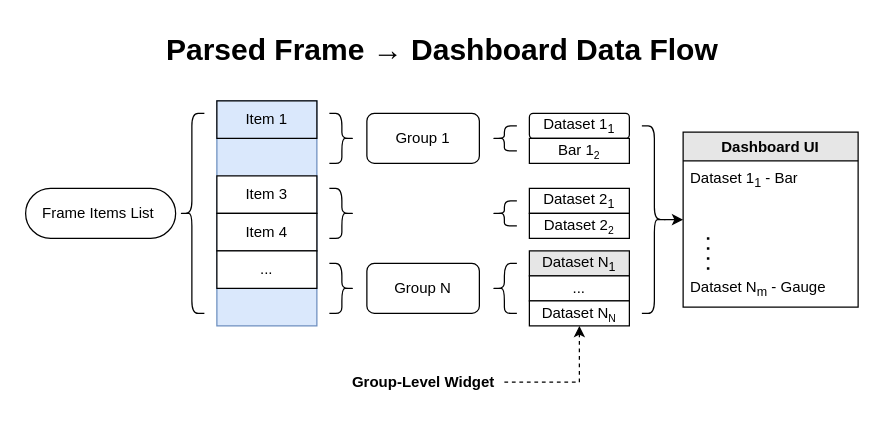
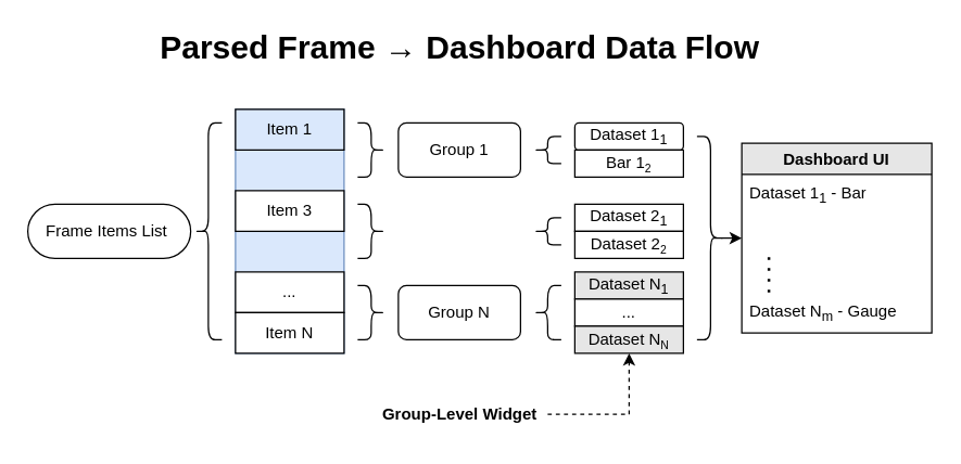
- <mxCell id="2" value="Parsed Frame →&amp;nbsp;Dashboard Data Flow" style="text;html=1;align=center;verticalAlign=middle;resizable=0;points=[];autosize=1;strokeColor=none;fillColor=none;fontStyle=1;fontSize=24;" parent="1" vertex="1"><mxGeometry x="128" y="20" width="450" height="40" as="geometry" /></mxCell>
+ <mxCell id="2" value="Parsed Frame →&amp;nbsp;Dashboard Data Flow" style="text;html=1;align=center;verticalAlign=middle;resizable=0;points=[];autosize=1;strokeColor=none;fillColor=none;fontStyle=1;fontSize=24;" parent="1" vertex="1"><mxGeometry x="113" y="15" width="450" height="40" as="geometry" /></mxCell>
- <mxCell id="21" value="Item 4" style="rounded=0;whiteSpace=wrap;html=1;fillColor=#FFFFFF;" parent="3" vertex="1"><mxGeometry x="153" y="90" width="80" height="30" as="geometry" /></mxCell>
+ <mxCell id="23" value="Item N" style="rounded=0;whiteSpace=wrap;html=1;fillColor=#FFFFFF;" parent="3" vertex="1"><mxGeometry x="153" y="150" width="80" height="30" as="geometry" /></mxCell>
- <mxCell id="15" value="Dataset N&lt;span style=&quot;font-size: 10px;&quot;&gt;&lt;sub&gt;N&lt;/sub&gt;&lt;/span&gt;" style="rounded=0;whiteSpace=wrap;html=1;fillColor=#FFFFFF;" parent="3" vertex="1"><mxGeometry x="403" y="160" width="80" height="20" as="geometry" /></mxCell>
+ <mxCell id="15" value="Dataset N&lt;span style=&quot;font-size: 10px;&quot;&gt;&lt;sub&gt;N&lt;/sub&gt;&lt;/span&gt;" style="rounded=0;whiteSpace=wrap;html=1;fillColor=#e6e6e6;" parent="3" vertex="1"><mxGeometry x="403" y="160" width="80" height="20" as="geometry" /></mxCell>
